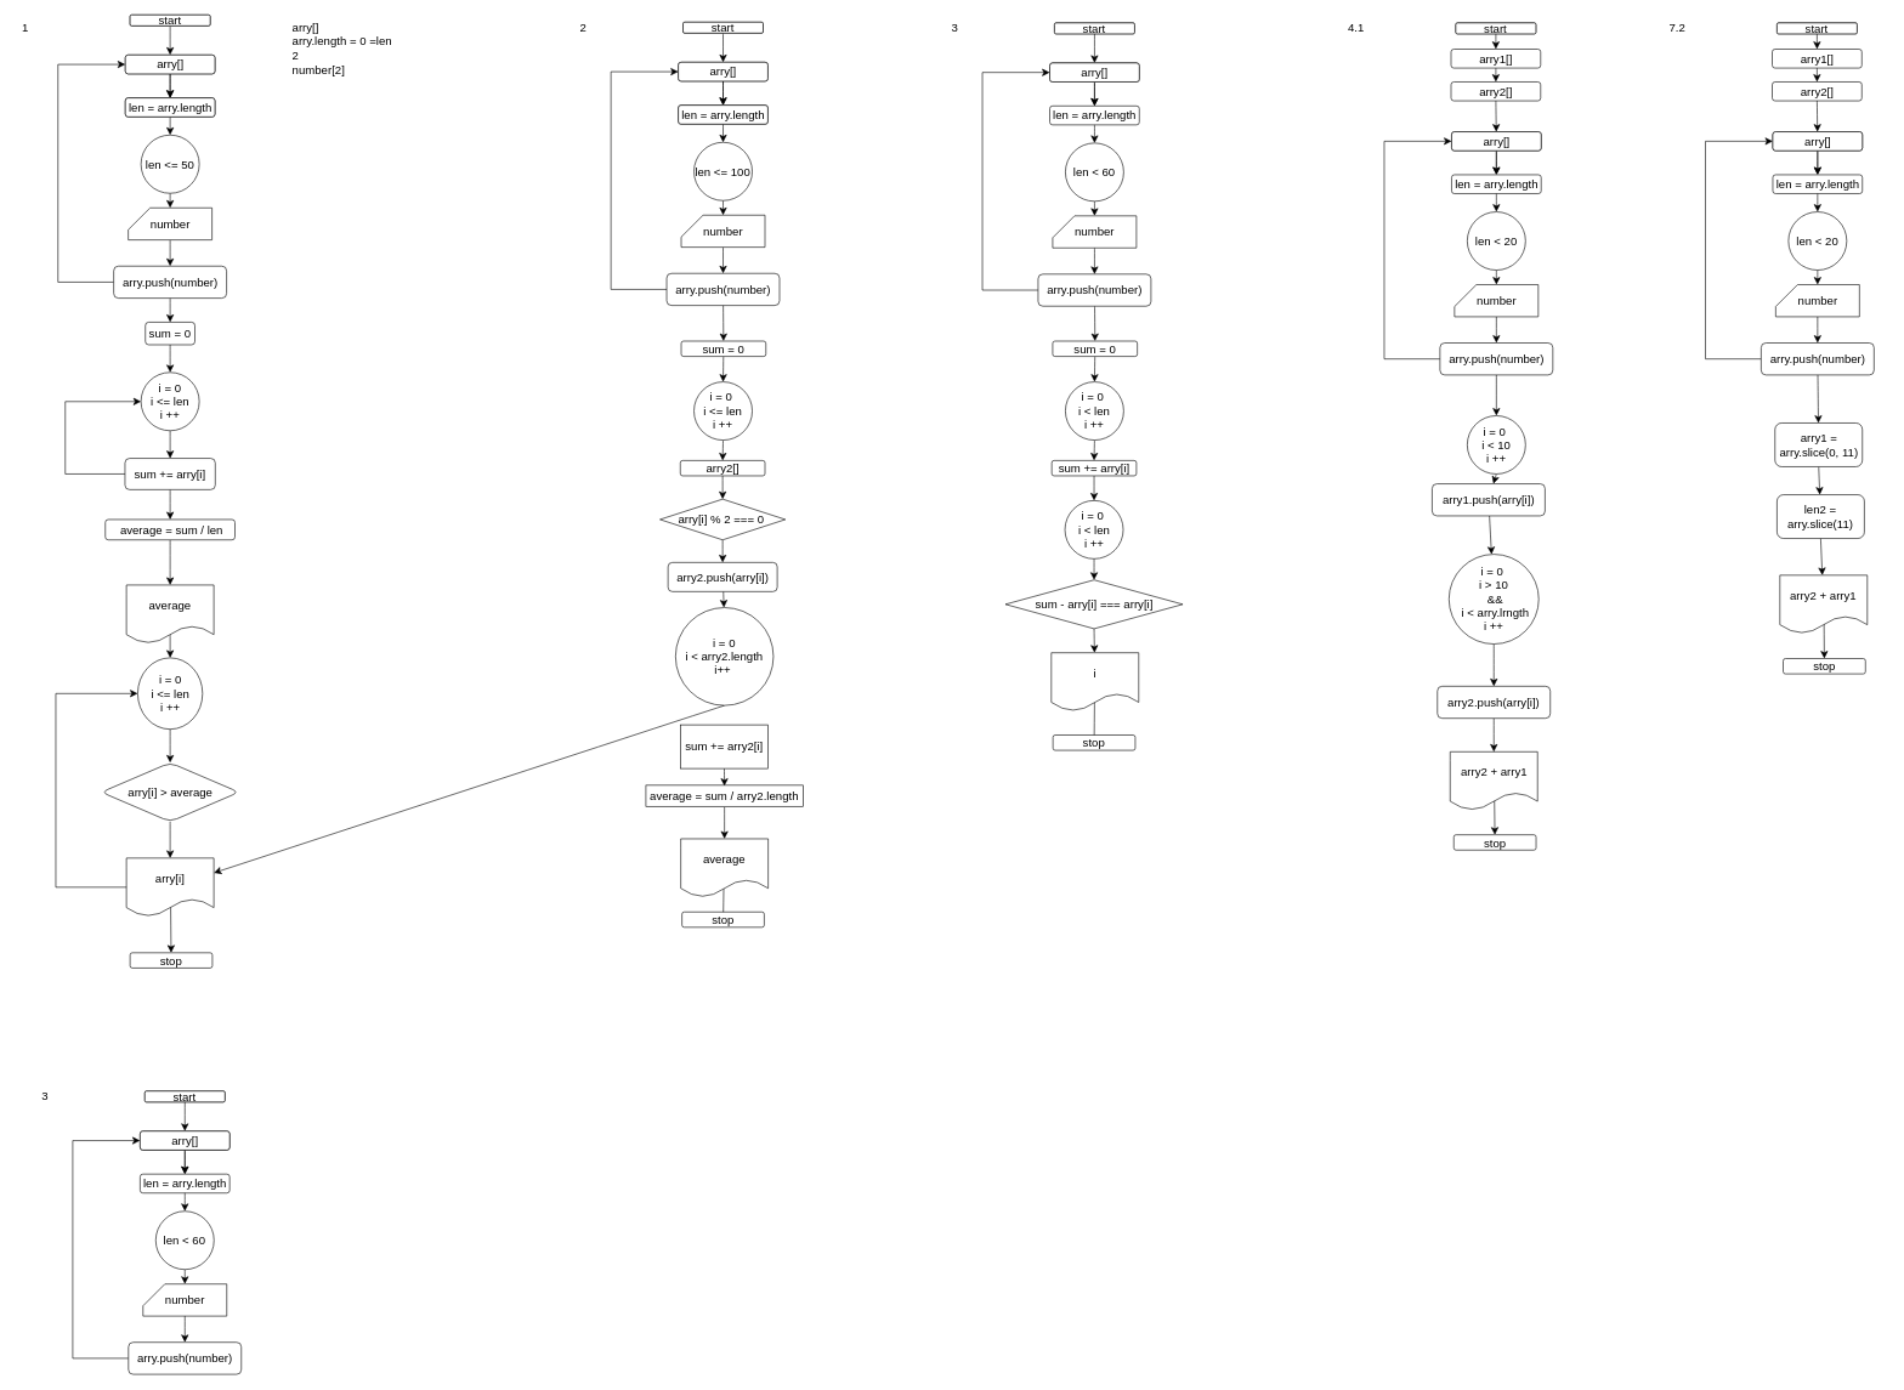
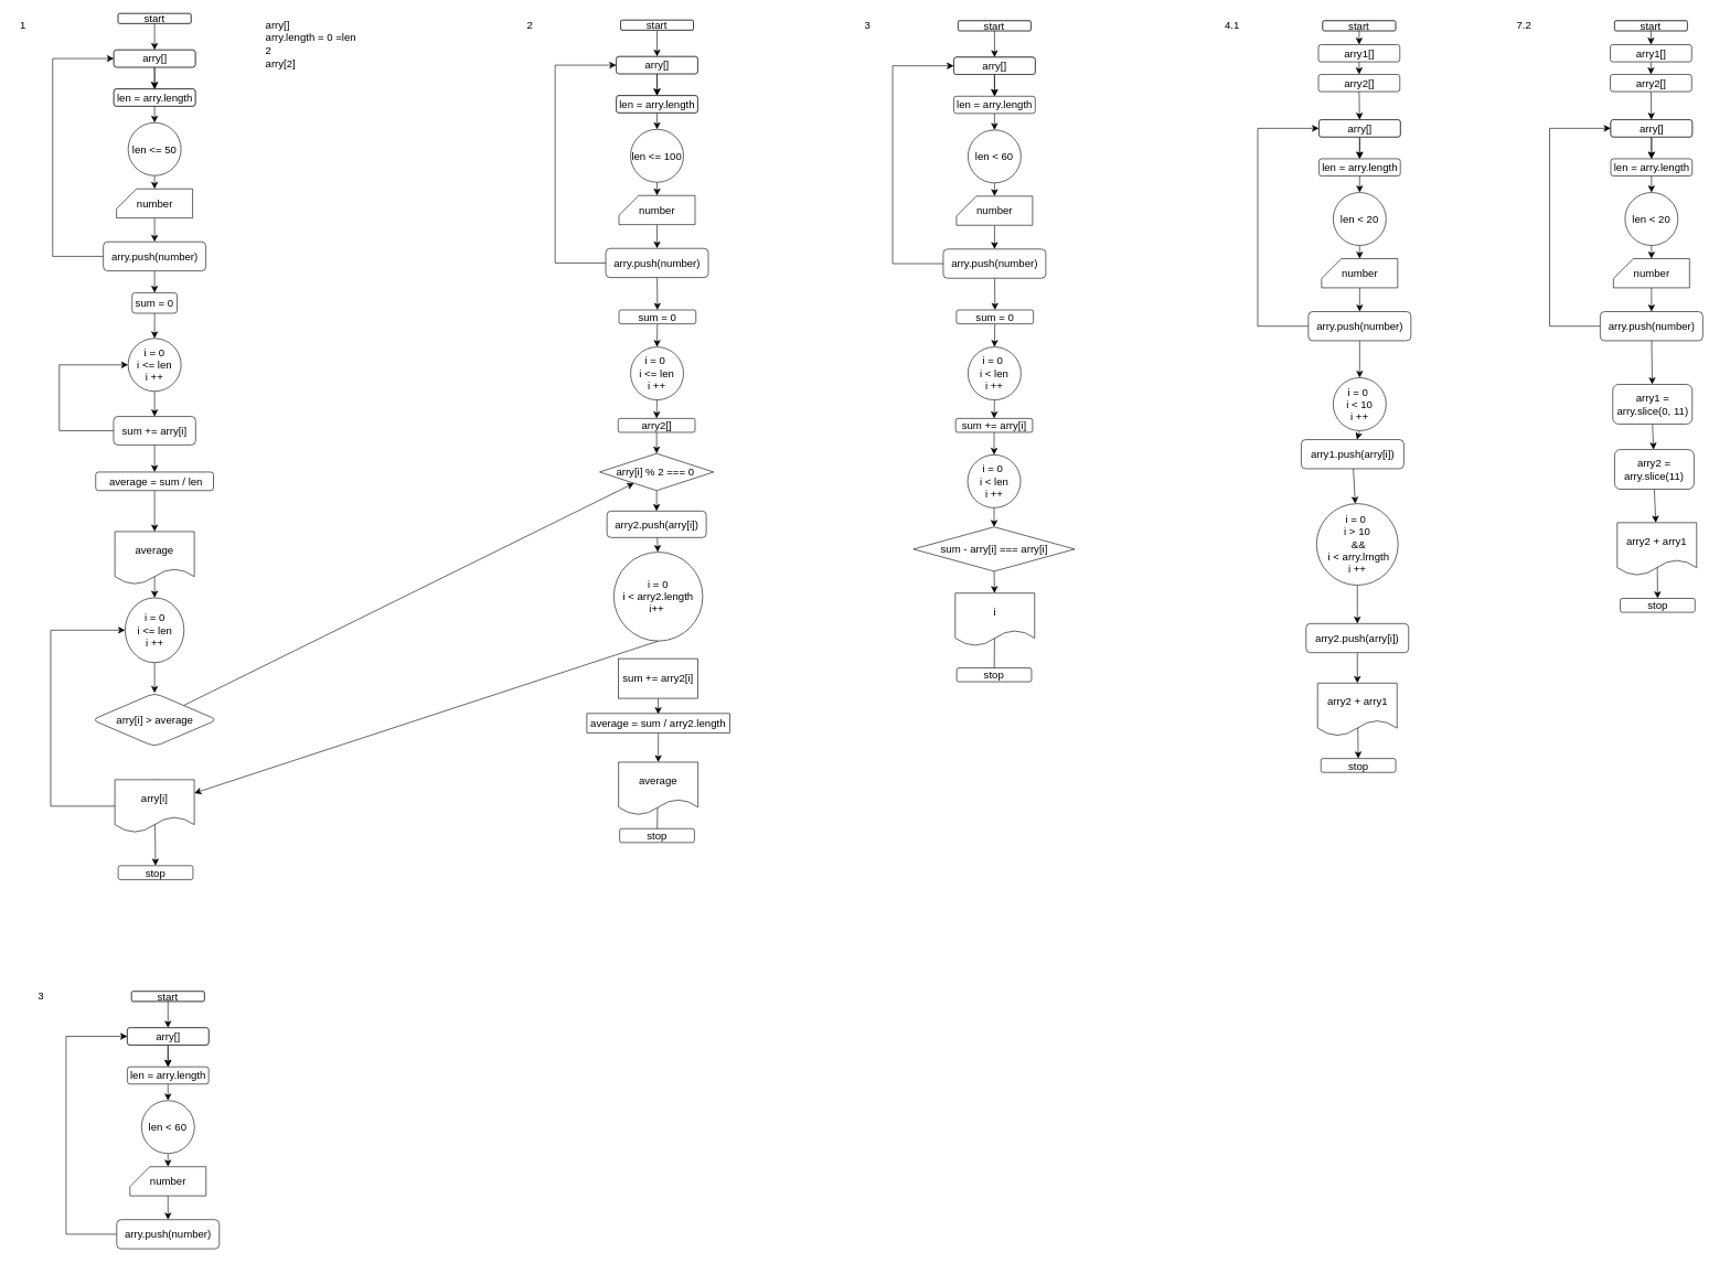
- <mxCell id="10" value="arry[]&lt;br&gt;arry.length = 0 =len&lt;br&gt;2&lt;br&gt;number[2]&lt;br&gt;" style="text;html=1;align=left;verticalAlign=middle;resizable=0;points=[];autosize=1;strokeColor=none;fillColor=none;fontSize=16;" vertex="1" parent="1"><mxGeometry x="399" y="21" width="155" height="89" as="geometry" /></mxCell>
+ <mxCell id="10" value="arry[]&lt;br&gt;arry.length = 0 =len&lt;br&gt;2&lt;br&gt;arry[2]&lt;br&gt;" style="text;html=1;align=left;verticalAlign=middle;resizable=0;points=[];autosize=1;strokeColor=none;fillColor=none;fontSize=16;" vertex="1" parent="1"><mxGeometry x="399" y="21" width="155" height="89" as="geometry" /></mxCell>
- <mxCell id="169" value="len2 = arry.slice(11)" style="rounded=1;whiteSpace=wrap;html=1;fontSize=16;" vertex="1" parent="1"><mxGeometry x="2439.25" y="679" width="120" height="60" as="geometry" /></mxCell>
+ <mxCell id="169" value="arry2 = arry.slice(11)" style="rounded=1;whiteSpace=wrap;html=1;fontSize=16;" vertex="1" parent="1"><mxGeometry x="2439.25" y="679" width="120" height="60" as="geometry" /></mxCell>
- <mxCell id="33" value="" style="edgeStyle=none;curved=1;rounded=0;orthogonalLoop=1;jettySize=auto;html=1;fontSize=12;startSize=8;endSize=8;" edge="1" parent="1" source="34" target="36"><mxGeometry relative="1" as="geometry" /></mxCell>
+ <mxCell id="33" value="" style="edgeStyle=none;curved=1;rounded=0;orthogonalLoop=1;jettySize=auto;html=1;fontSize=12;startSize=8;endSize=8;" edge="1" parent="1" source="34" target="95"><mxGeometry relative="1" as="geometry" /></mxCell>
